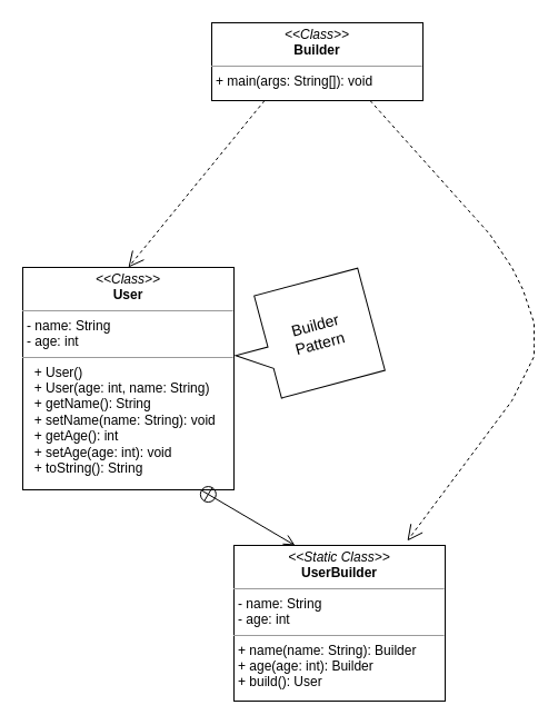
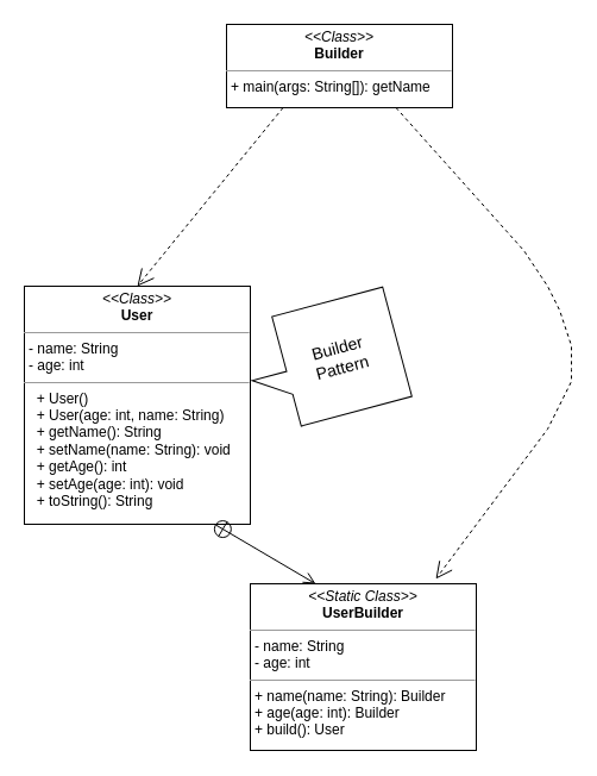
- <mxCell id="3" value="&lt;p style=&quot;margin:0px;margin-top:4px;text-align:center;&quot;&gt;&lt;i&gt;&amp;lt;&amp;lt;Class&amp;gt;&amp;gt;&lt;/i&gt;&lt;br&gt;&lt;b&gt;Builder&lt;/b&gt;&lt;/p&gt;&lt;hr size=&quot;1&quot;&gt;&lt;p style=&quot;margin:0px;margin-left:4px;&quot;&gt;+ main(args: String[]): void&lt;/p&gt;" style="verticalAlign=top;align=left;overflow=fill;fontSize=12;fontFamily=Helvetica;html=1;rounded=0;shadow=0;comic=0;labelBackgroundColor=none;strokeWidth=1" vertex="1" parent="1"><mxGeometry x="190" y="20" width="190" height="70" as="geometry" /></mxCell>
+ <mxCell id="3" value="&lt;p style=&quot;margin:0px;margin-top:4px;text-align:center;&quot;&gt;&lt;i&gt;&amp;lt;&amp;lt;Class&amp;gt;&amp;gt;&lt;/i&gt;&lt;br&gt;&lt;b&gt;Builder&lt;/b&gt;&lt;/p&gt;&lt;hr size=&quot;1&quot;&gt;&lt;p style=&quot;margin:0px;margin-left:4px;&quot;&gt;+ main(args: String[]): getName&lt;/p&gt;" style="verticalAlign=top;align=left;overflow=fill;fontSize=12;fontFamily=Helvetica;html=1;rounded=0;shadow=0;comic=0;labelBackgroundColor=none;strokeWidth=1" vertex="1" parent="1"><mxGeometry x="190" y="20" width="190" height="70" as="geometry" /></mxCell>
